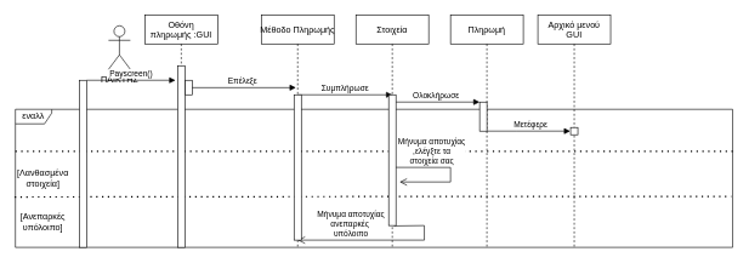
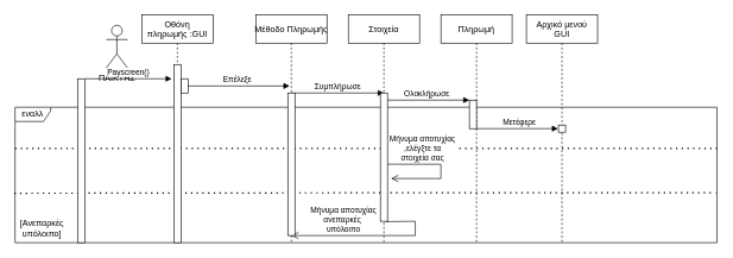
- <mxCell id="15" value="[Λανθασμένα στοιχεία]" style="text;html=1;strokeColor=none;fillColor=none;align=center;verticalAlign=middle;whiteSpace=wrap;rounded=0;" parent="1" vertex="1"><mxGeometry x="28" y="230" width="60" height="30" as="geometry" /></mxCell>
- <mxCell id="14" value="[Ανεπαρκές υπόλοιπο]" style="text;html=1;strokeColor=none;fillColor=none;align=center;verticalAlign=middle;whiteSpace=wrap;rounded=0;" parent="1" vertex="1"><mxGeometry x="28" y="290" width="60" height="30" as="geometry" /></mxCell>
+ <mxCell id="14" value="[Ανεπαρκές υπόλοιπο]" style="text;html=1;strokeColor=none;fillColor=none;align=center;verticalAlign=middle;whiteSpace=wrap;rounded=0;" parent="1" vertex="1"><mxGeometry x="28" y="305" width="60" height="30" as="geometry" /></mxCell>
